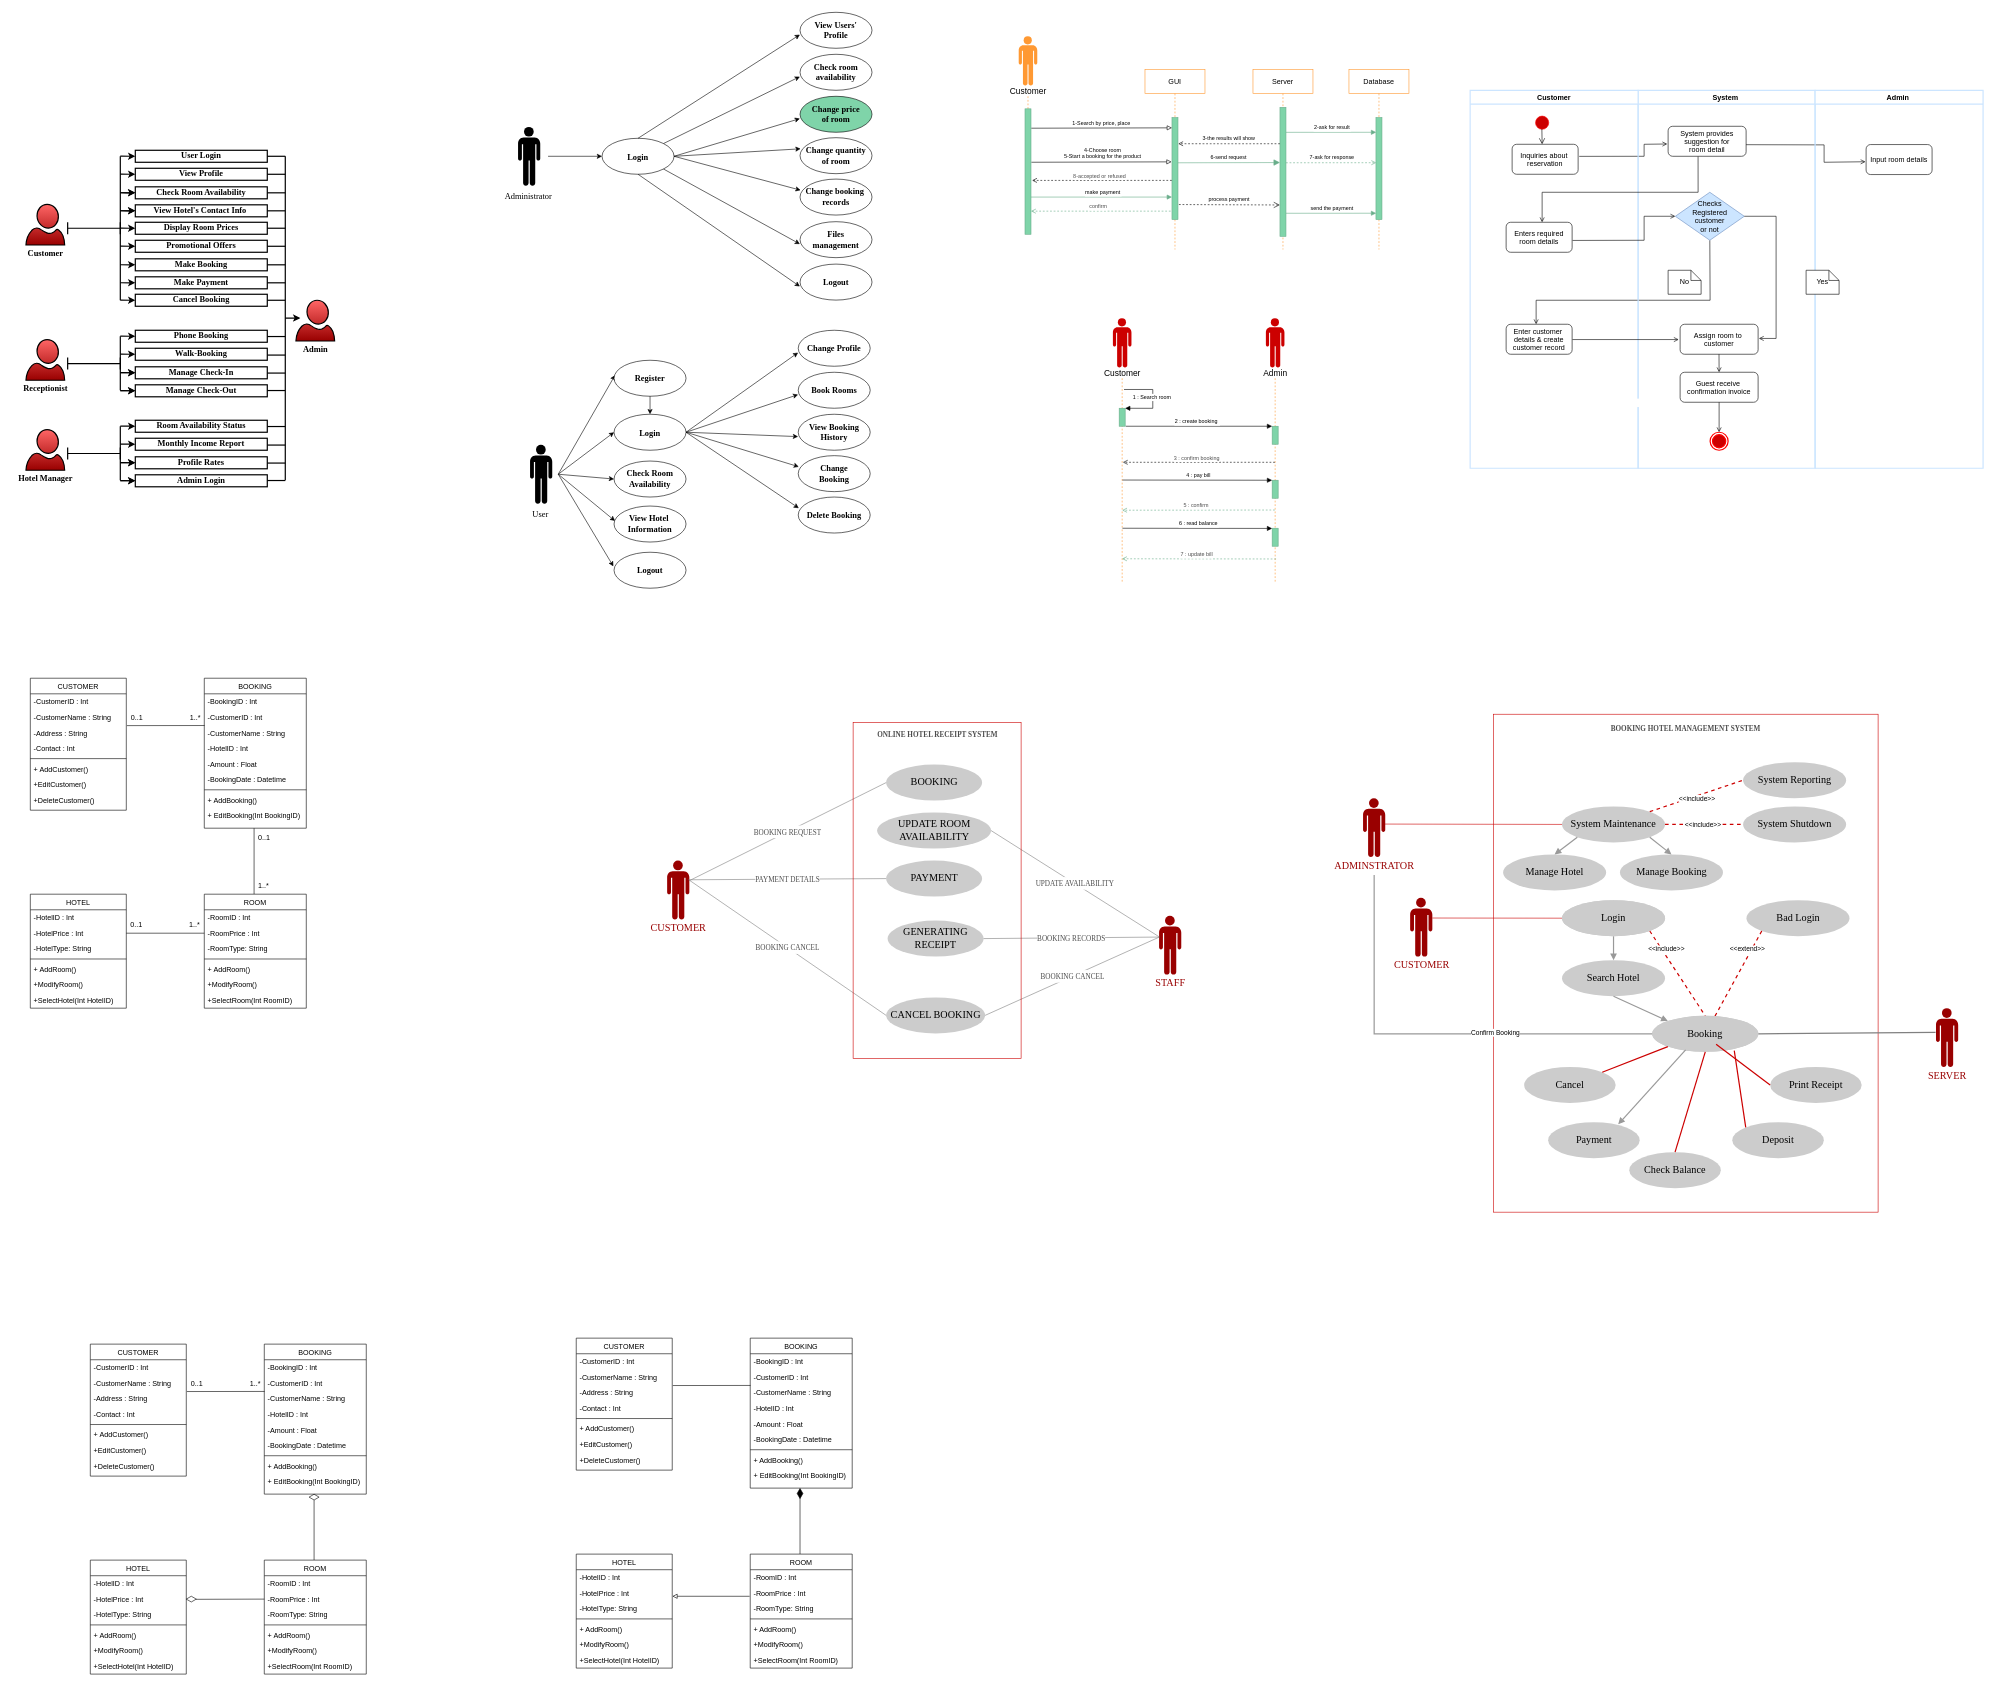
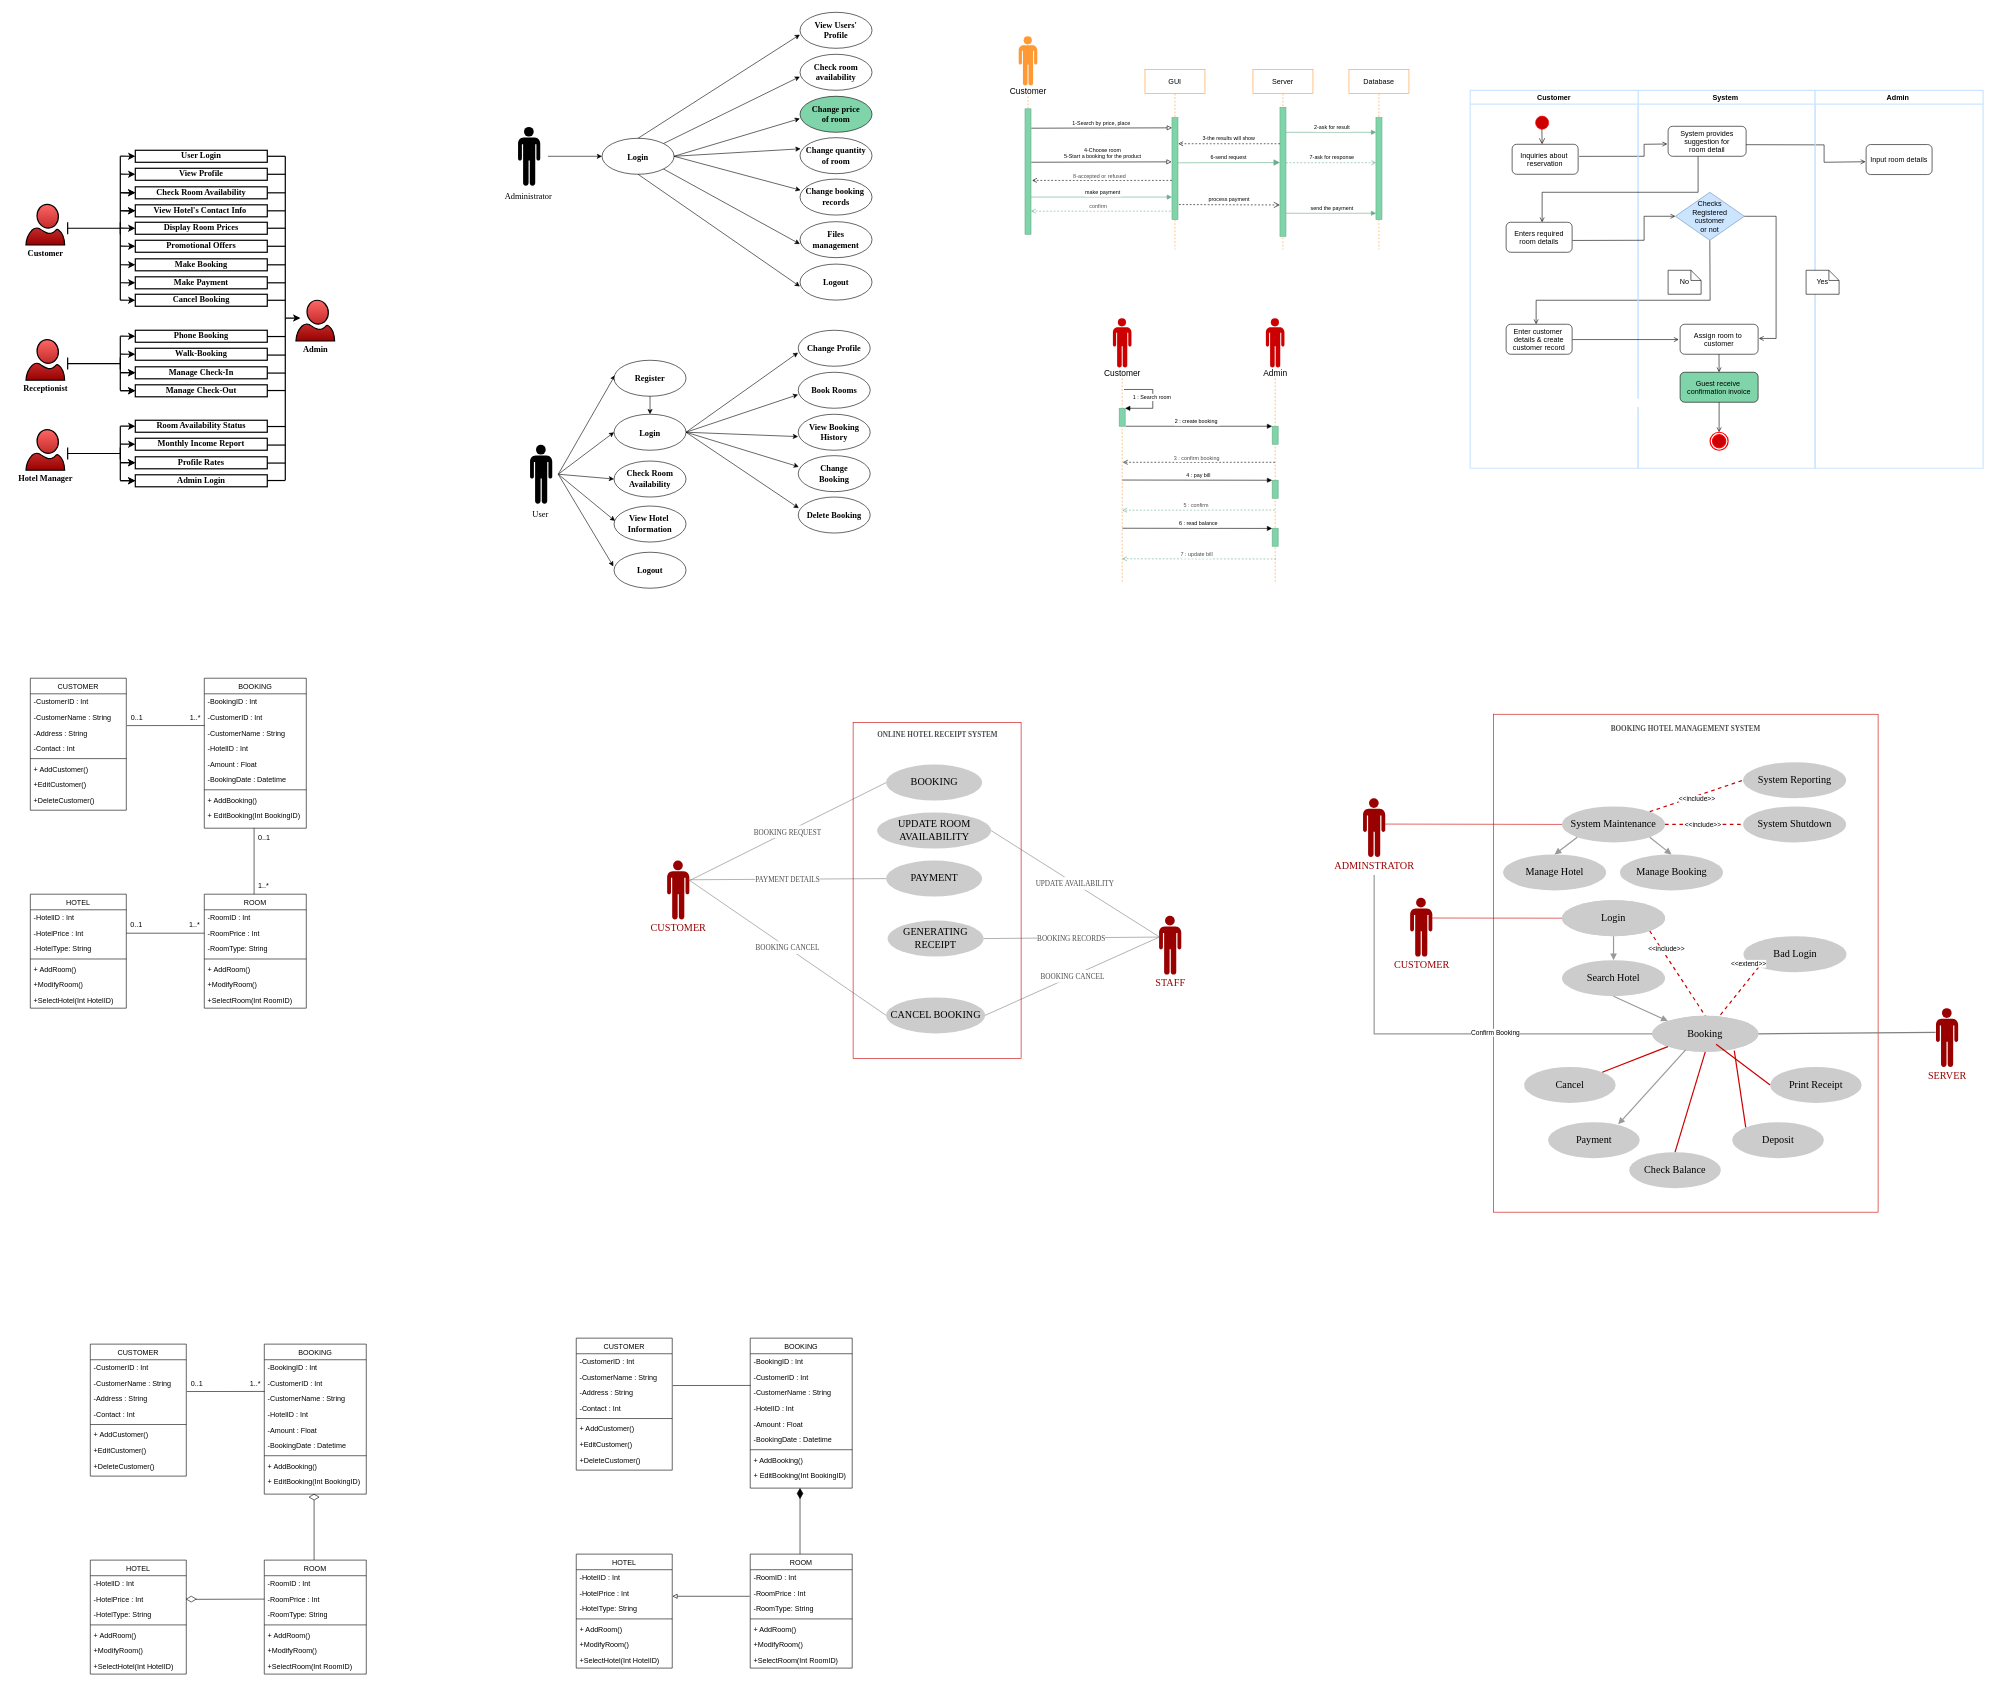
- <mxCell id="30" value="Guest receive &#10;confirmation invoice" style="rounded=1;" vertex="1" parent="23"><mxGeometry x="70" y="470" width="130" height="50" as="geometry" /></mxCell>
+ <mxCell id="30" value="Guest receive &#10;confirmation invoice" style="rounded=1;fillColor=#7fd4a9;" vertex="1" parent="23"><mxGeometry x="70" y="470" width="130" height="50" as="geometry" /></mxCell>
- <mxCell id="317" value="&lt;font color=&quot;#000000&quot;&gt;Bad Login&lt;br&gt;&lt;/font&gt;" style="ellipse;shape=doubleEllipse;whiteSpace=wrap;html=1;shadow=0;sketch=0;strokeColor=none;strokeWidth=1;fontFamily=Verdana;fontSize=17;fontColor=#990000;fillColor=#CCCCCC;gradientColor=none;gradientDirection=north;" vertex="1" parent="304"><mxGeometry x="500.628" y="170" width="171.692" height="60" as="geometry" /></mxCell>
+ <mxCell id="317" value="&lt;font color=&quot;#000000&quot;&gt;Bad Login&lt;br&gt;&lt;/font&gt;" style="ellipse;shape=doubleEllipse;whiteSpace=wrap;html=1;shadow=0;sketch=0;strokeColor=none;strokeWidth=1;fontFamily=Verdana;fontSize=17;fontColor=#990000;fillColor=#CCCCCC;gradientColor=none;gradientDirection=north;" vertex="1" parent="304"><mxGeometry x="495.628" y="230" width="171.692" height="60" as="geometry" /></mxCell>
